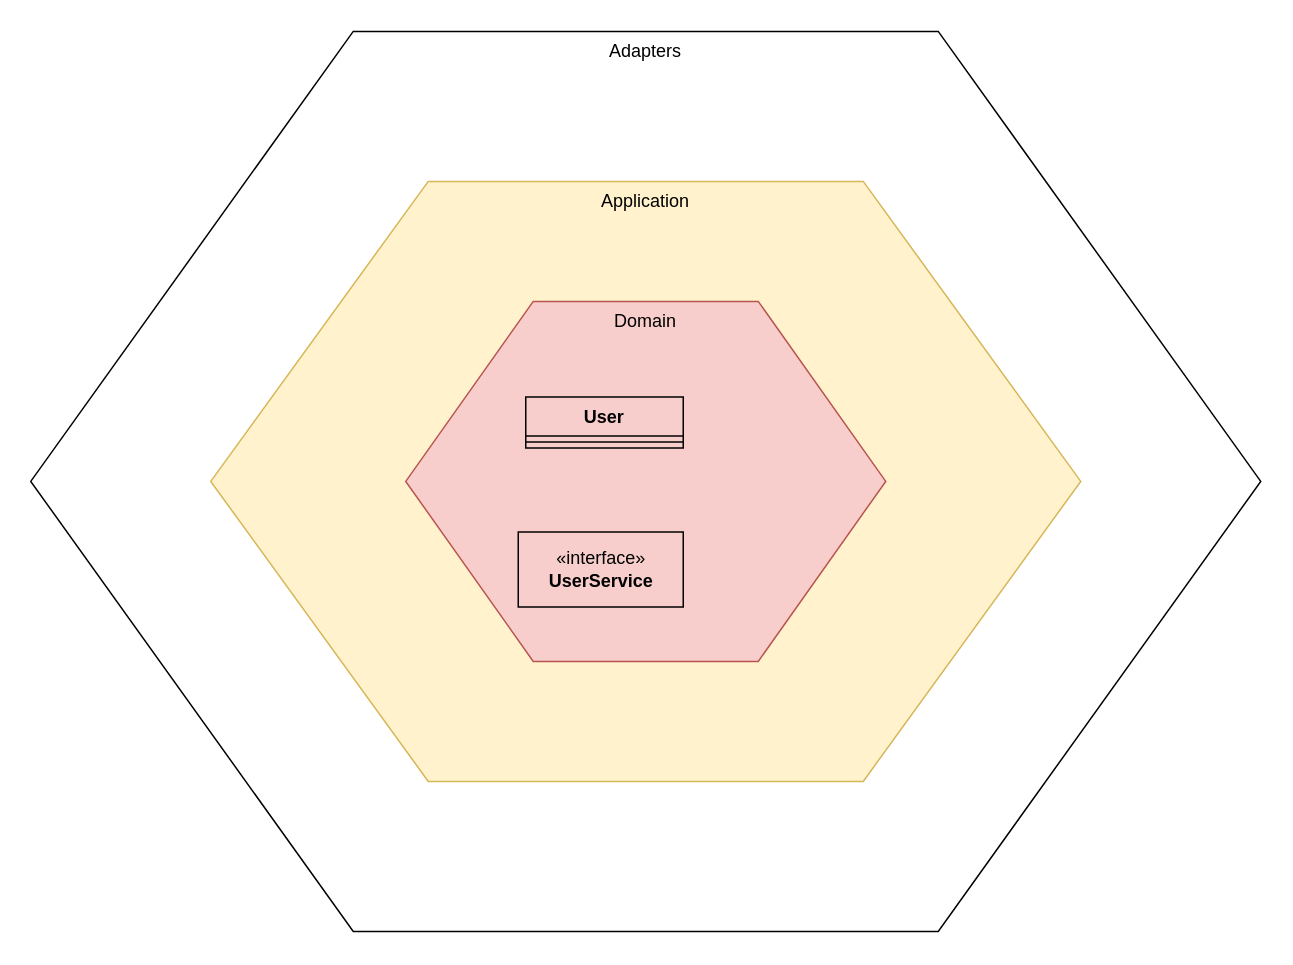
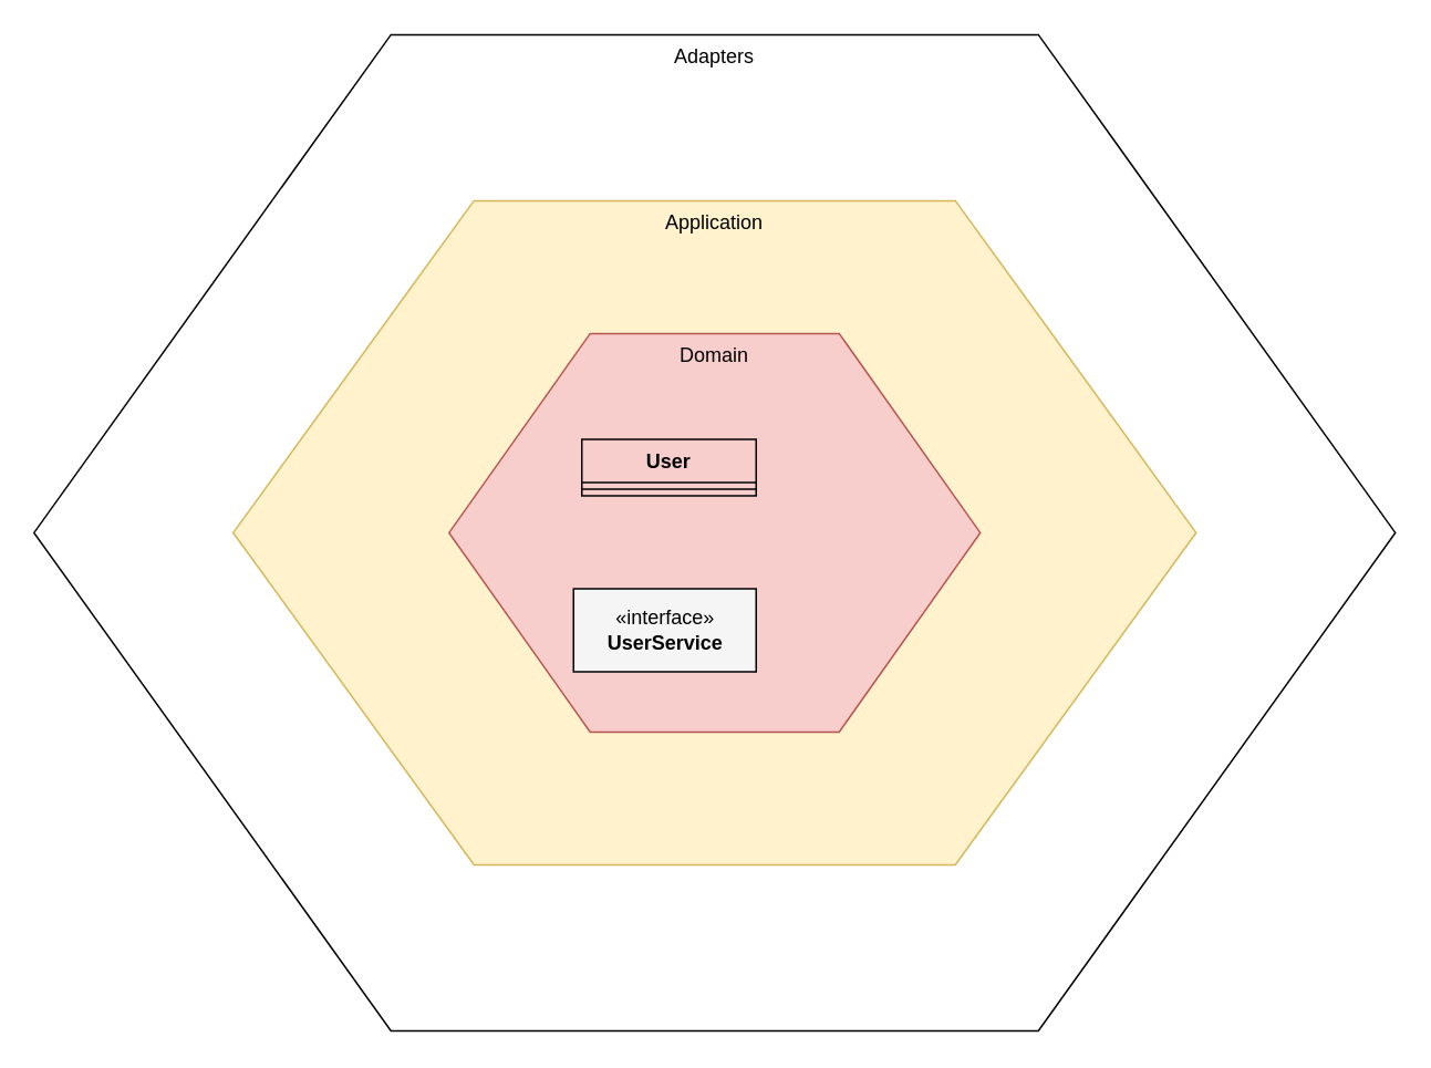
- <mxCell id="5" value="«interface»&lt;br&gt;&lt;b&gt;UserService&lt;/b&gt;" style="html=1;fillColor=#F8CECC;" vertex="1" parent="1"><mxGeometry x="345" y="354" width="110" height="50" as="geometry" /></mxCell>
+ <mxCell id="5" value="«interface»&lt;br&gt;&lt;b&gt;UserService&lt;/b&gt;" style="html=1;fillColor=#f5f5f5;" vertex="1" parent="1"><mxGeometry x="345" y="354" width="110" height="50" as="geometry" /></mxCell>
